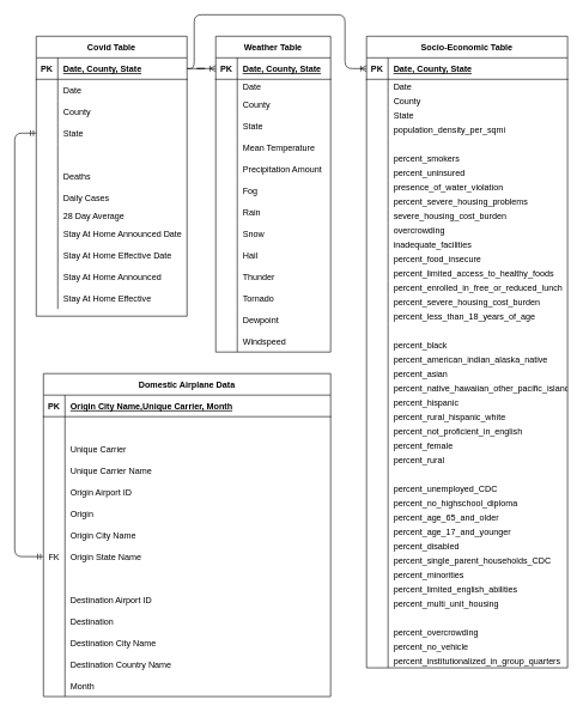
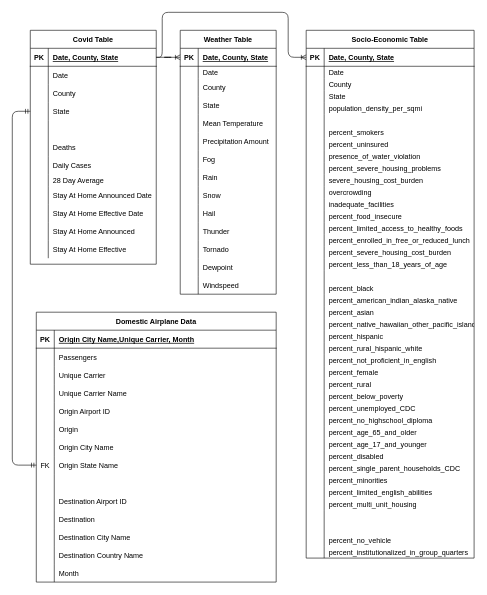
+ <mxCell id="87" value="Passengers" style="shape=partialRectangle;connectable=0;fillColor=none;top=0;left=0;bottom=0;right=0;align=left;spacingLeft=6;overflow=hidden;" vertex="1" parent="85"><mxGeometry x="30" width="370" height="30" as="geometry" /></mxCell>
+ <mxCell id="208" value="percent_below_poverty" style="shape=partialRectangle;connectable=0;fillColor=none;top=0;left=0;bottom=0;right=0;align=left;spacingLeft=6;overflow=hidden;" vertex="1" parent="206"><mxGeometry x="30" width="250" height="20" as="geometry" /></mxCell>
- <mxCell id="240" value="percent_overcrowding" style="shape=partialRectangle;connectable=0;fillColor=none;top=0;left=0;bottom=0;right=0;align=left;spacingLeft=6;overflow=hidden;" vertex="1" parent="238"><mxGeometry x="30" width="250" height="20" as="geometry" /></mxCell>
